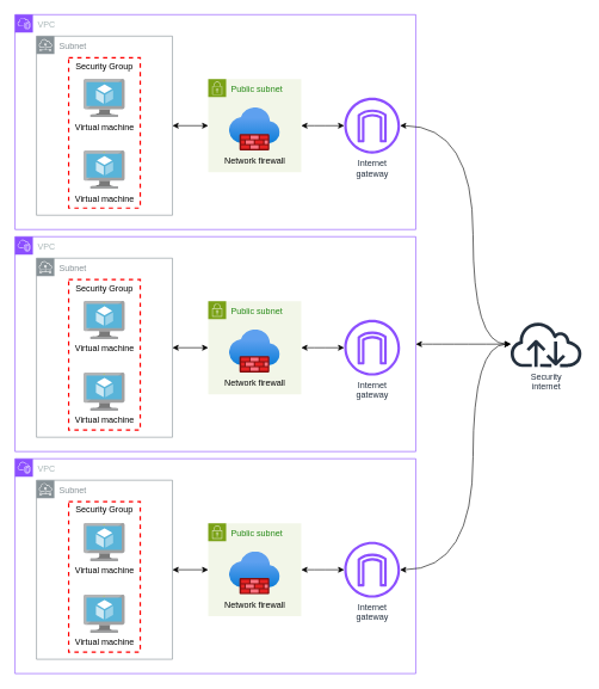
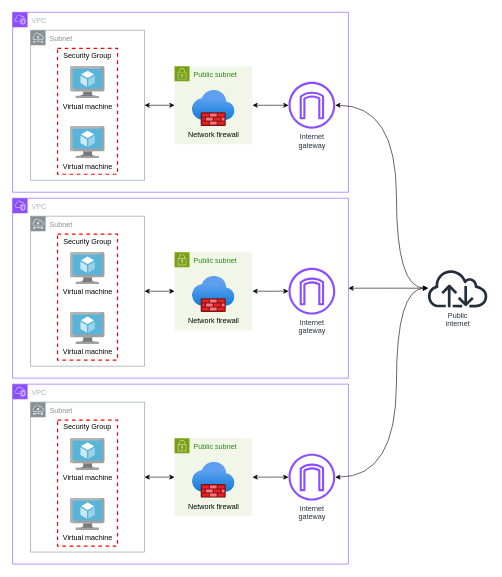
- <mxCell id="2" value="&lt;div&gt;Security&lt;/div&gt;&lt;div&gt;internet&lt;/div&gt;" style="sketch=0;outlineConnect=0;fontColor=#232F3E;gradientColor=none;fillColor=#232F3D;strokeColor=none;dashed=0;verticalLabelPosition=bottom;verticalAlign=top;align=center;html=1;fontSize=12;fontStyle=0;aspect=fixed;pointerEvents=1;shape=mxgraph.aws4.internet;" vertex="1" parent="1"><mxGeometry x="710" y="448" width="104" height="64" as="geometry" /></mxCell>
+ <mxCell id="2" value="&lt;div&gt;Public&lt;/div&gt;&lt;div&gt;internet&lt;/div&gt;" style="sketch=0;outlineConnect=0;fontColor=#232F3E;gradientColor=none;fillColor=#232F3D;strokeColor=none;dashed=0;verticalLabelPosition=bottom;verticalAlign=top;align=center;html=1;fontSize=12;fontStyle=0;aspect=fixed;pointerEvents=1;shape=mxgraph.aws4.internet;" vertex="1" parent="1"><mxGeometry x="710" y="448" width="104" height="64" as="geometry" /></mxCell>
